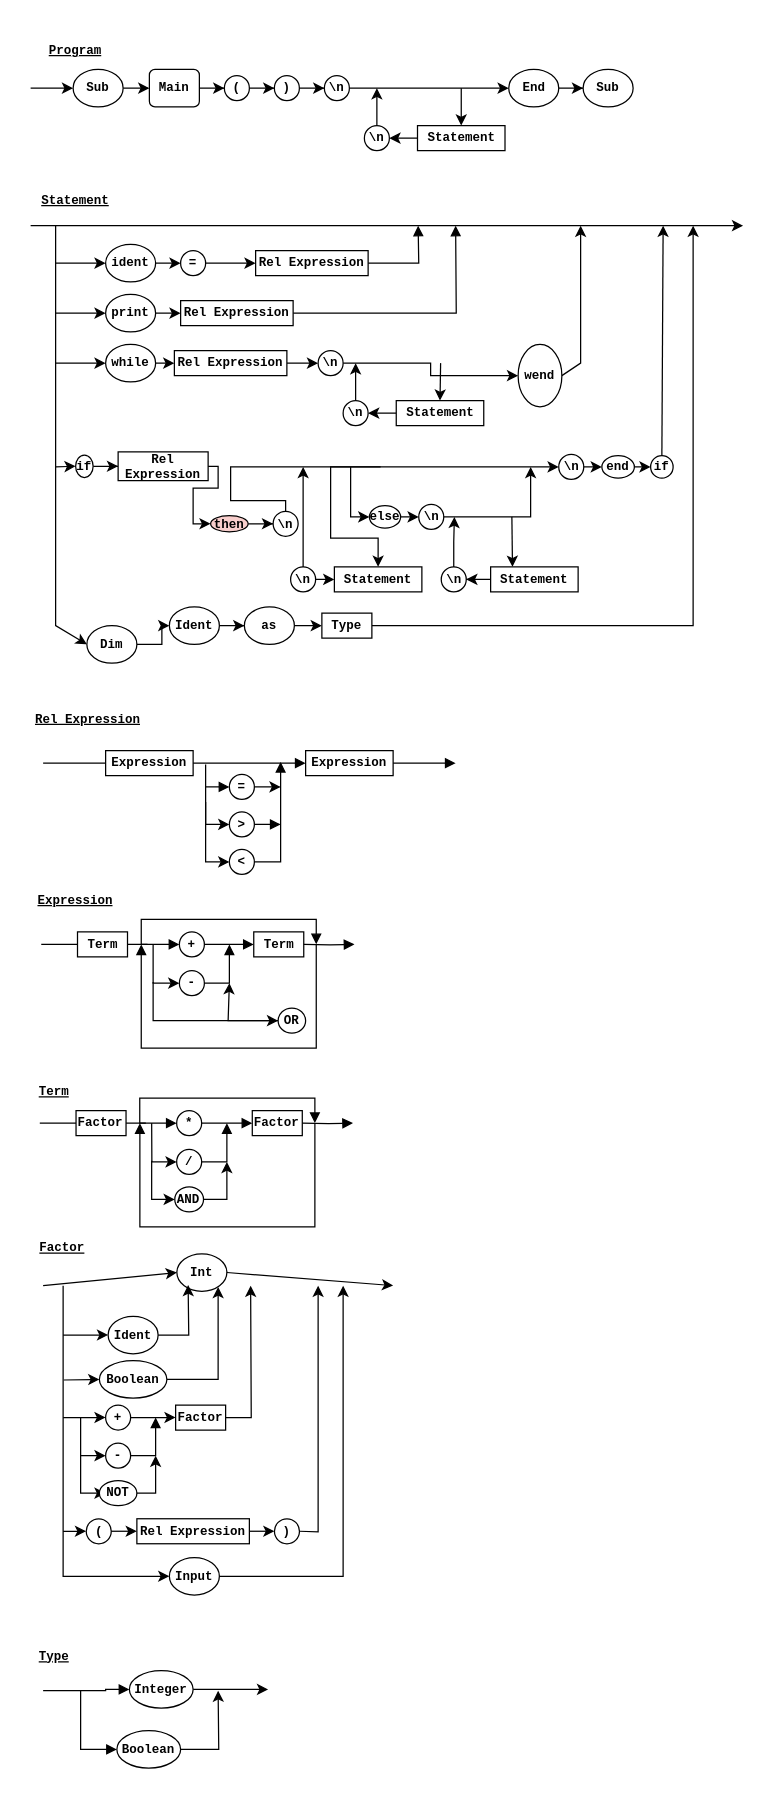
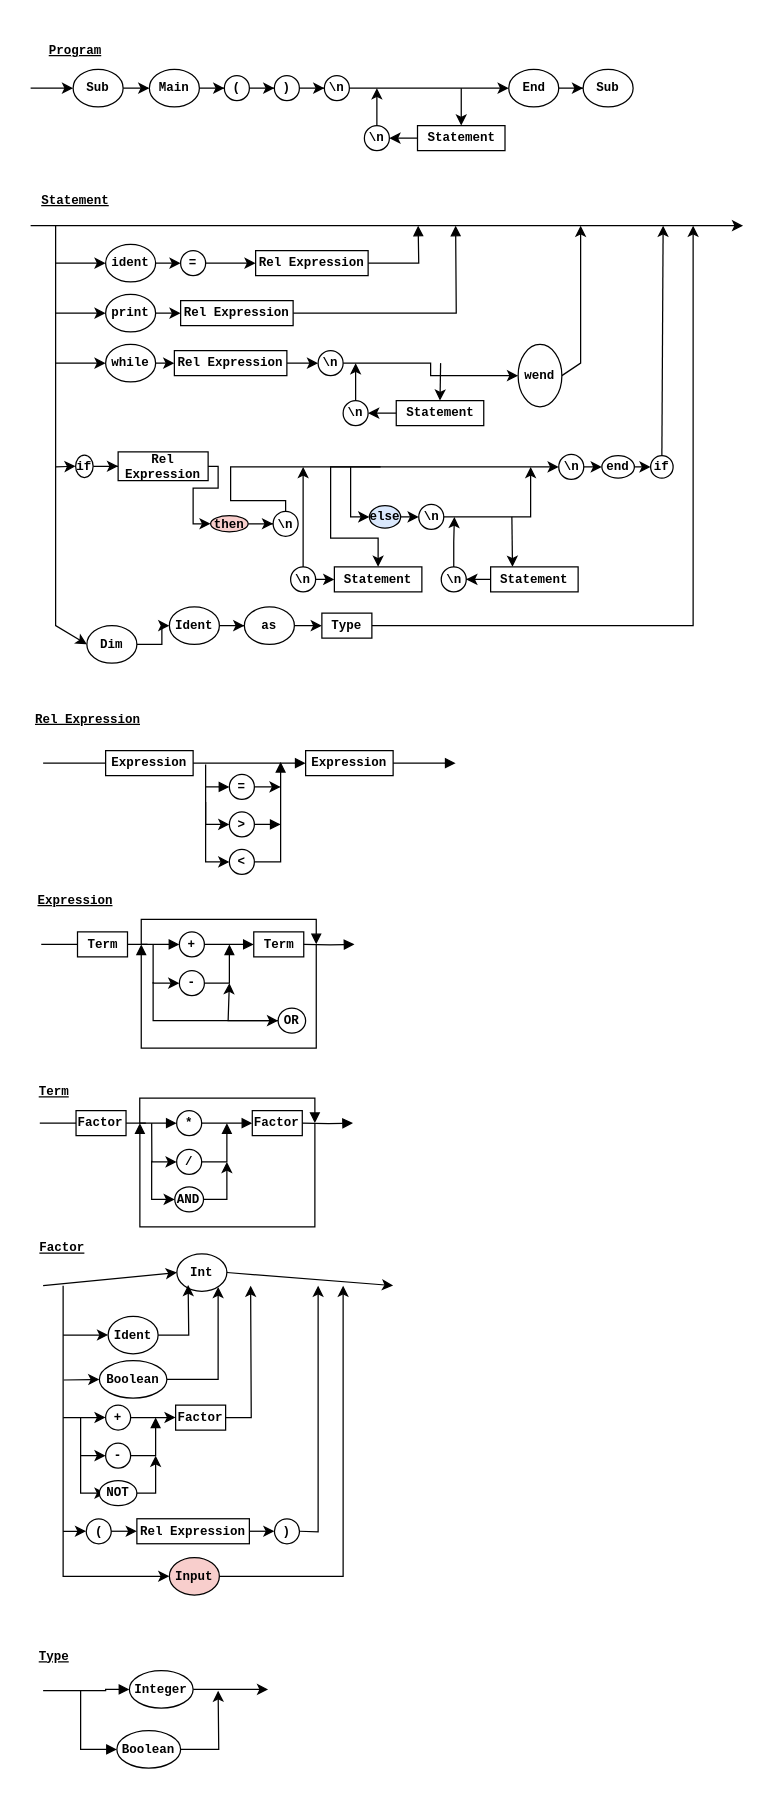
- <mxCell id="106" value="Main" style="whiteSpace=wrap;html=1;strokeColor=#000000;fontFamily=Courier New;fontStyle=1;fontSize=10;horizontal=1;rounded=1;" vertex="1" parent="1"><mxGeometry x="119" y="55" width="40" height="30" as="geometry" /></mxCell>
+ <mxCell id="106" value="Main" style="ellipse;whiteSpace=wrap;html=1;strokeColor=#000000;fontFamily=Courier New;fontStyle=1;fontSize=10;horizontal=1;" vertex="1" parent="1"><mxGeometry x="119" y="55" width="40" height="30" as="geometry" /></mxCell>
- <mxCell id="29" value="else" style="ellipse;whiteSpace=wrap;html=1;strokeColor=#000000;fontFamily=Courier New;fontStyle=1;fontSize=10;horizontal=1;" parent="1" vertex="1"><mxGeometry x="295" y="404" width="25" height="18" as="geometry" /></mxCell>
+ <mxCell id="29" value="else" style="ellipse;whiteSpace=wrap;html=1;strokeColor=#000000;fontFamily=Courier New;fontStyle=1;fontSize=10;horizontal=1;fillColor=#dae8fc;" parent="1" vertex="1"><mxGeometry x="295" y="404" width="25" height="18" as="geometry" /></mxCell>
- <mxCell id="92" value="Input" style="ellipse;whiteSpace=wrap;html=1;strokeColor=#000000;fontFamily=Courier New;fontStyle=1;fontSize=10;horizontal=1;" parent="1" vertex="1"><mxGeometry x="135" y="1245.5" width="40" height="30" as="geometry" /></mxCell>
+ <mxCell id="92" value="Input" style="ellipse;whiteSpace=wrap;html=1;strokeColor=#000000;fontFamily=Courier New;fontStyle=1;fontSize=10;horizontal=1;fillColor=#f8cecc;" parent="1" vertex="1"><mxGeometry x="135" y="1245.5" width="40" height="30" as="geometry" /></mxCell>
